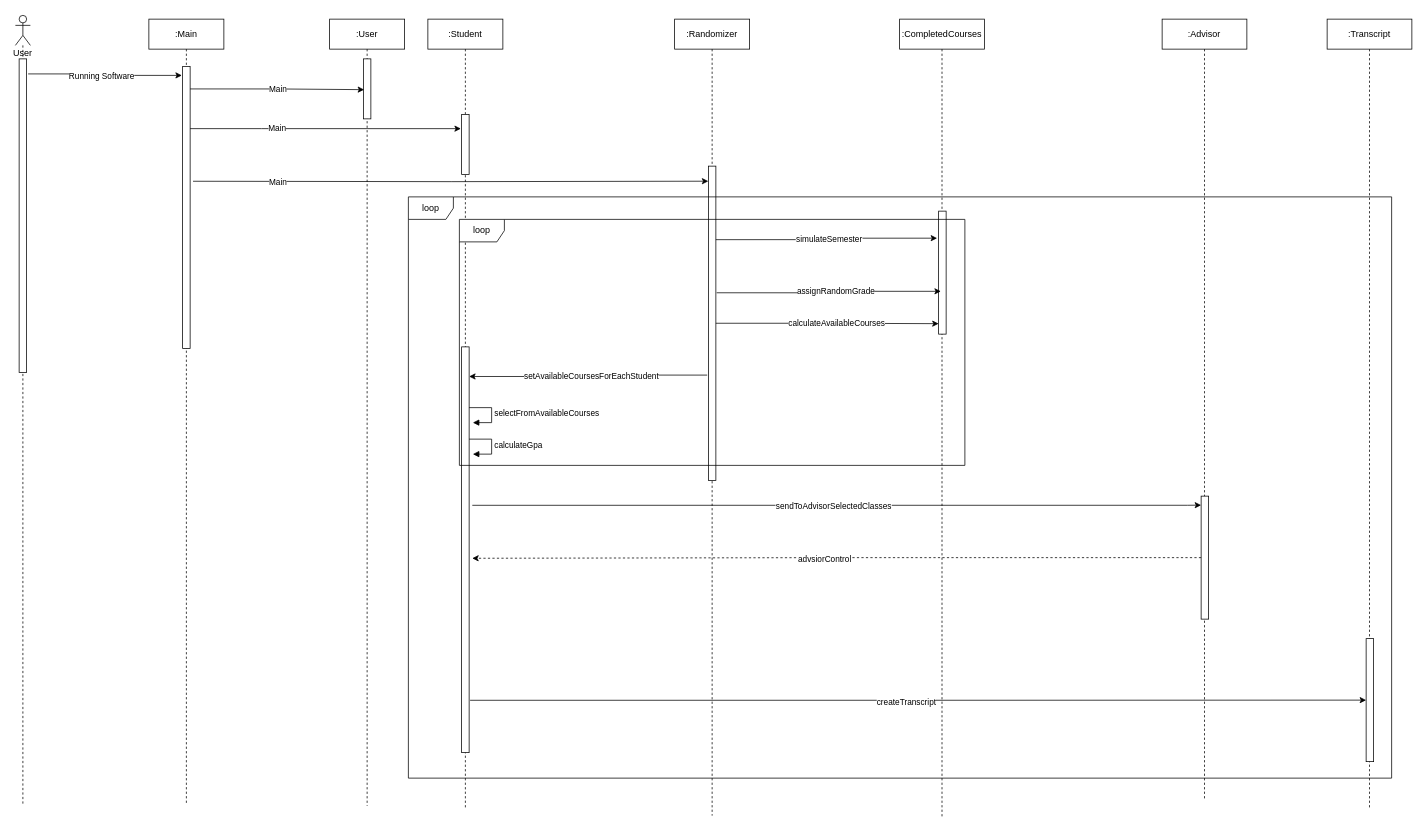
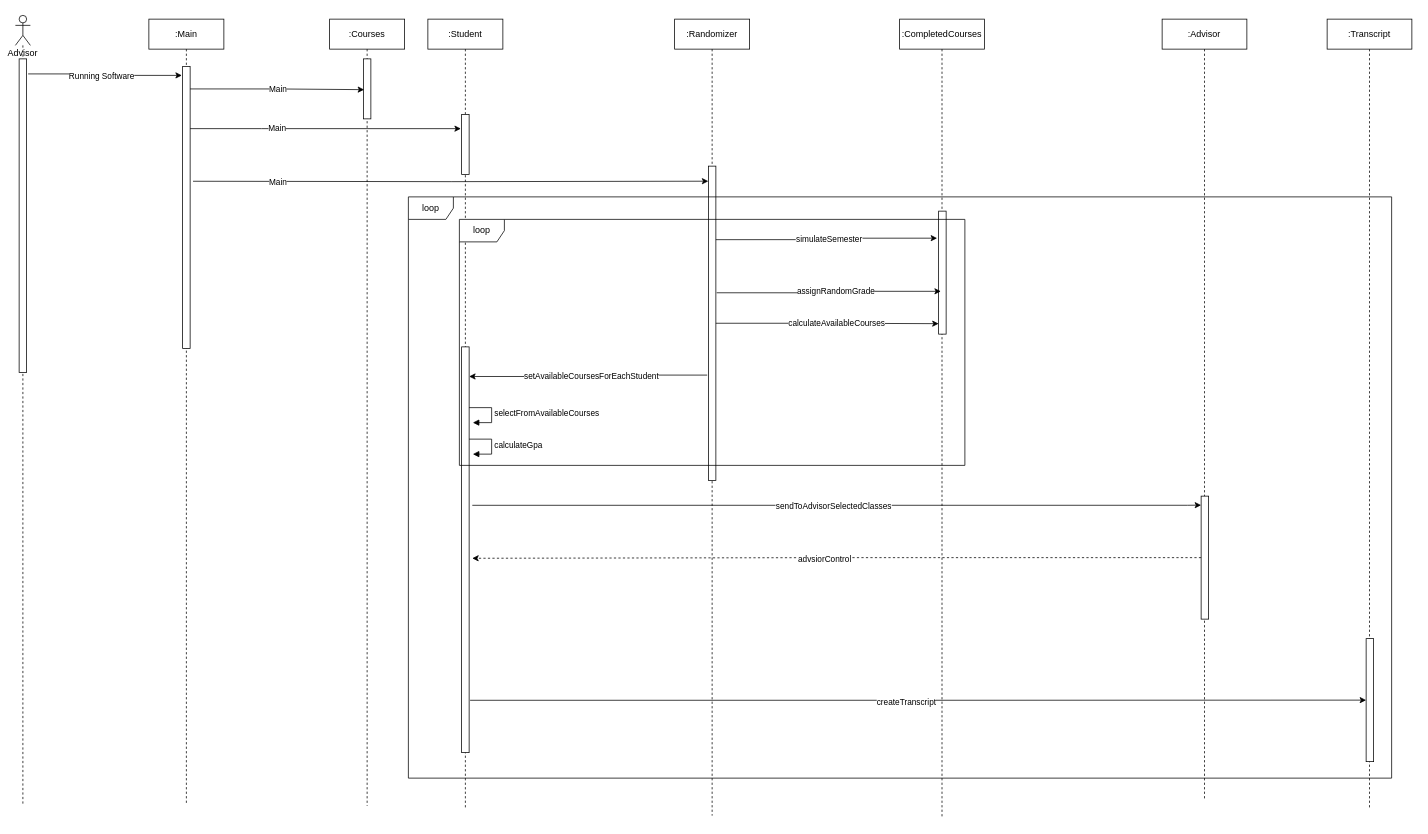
- <mxCell id="8" value=":User" style="shape=umlLifeline;perimeter=lifelinePerimeter;whiteSpace=wrap;html=1;container=1;collapsible=0;recursiveResize=0;outlineConnect=0;" vertex="1" parent="1"><mxGeometry x="439" y="25" width="100" height="1049" as="geometry" /></mxCell>
+ <mxCell id="8" value=":Courses" style="shape=umlLifeline;perimeter=lifelinePerimeter;whiteSpace=wrap;html=1;container=1;collapsible=0;recursiveResize=0;outlineConnect=0;" vertex="1" parent="1"><mxGeometry x="439" y="25" width="100" height="1049" as="geometry" /></mxCell>
- <mxCell id="2" value="User" style="shape=umlLifeline;participant=umlActor;perimeter=lifelinePerimeter;whiteSpace=wrap;html=1;container=1;collapsible=0;recursiveResize=0;verticalAlign=top;spacingTop=36;outlineConnect=0;" vertex="1" parent="1"><mxGeometry x="20" y="20" width="20" height="1053" as="geometry" /></mxCell>
+ <mxCell id="2" value="Advisor" style="shape=umlLifeline;participant=umlActor;perimeter=lifelinePerimeter;whiteSpace=wrap;html=1;container=1;collapsible=0;recursiveResize=0;verticalAlign=top;spacingTop=36;outlineConnect=0;" vertex="1" parent="1"><mxGeometry x="20" y="20" width="20" height="1053" as="geometry" /></mxCell>
